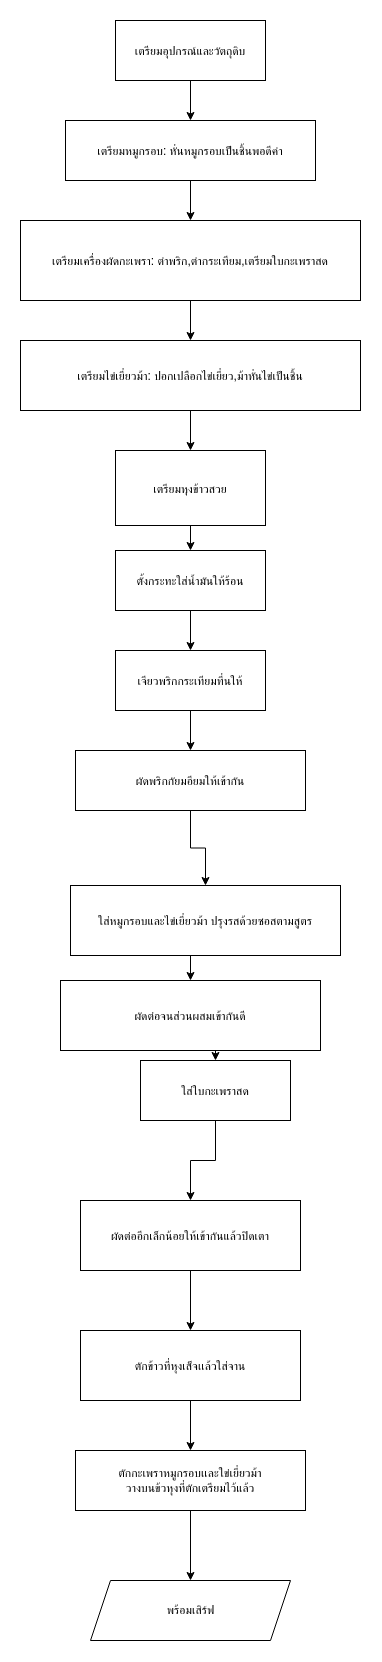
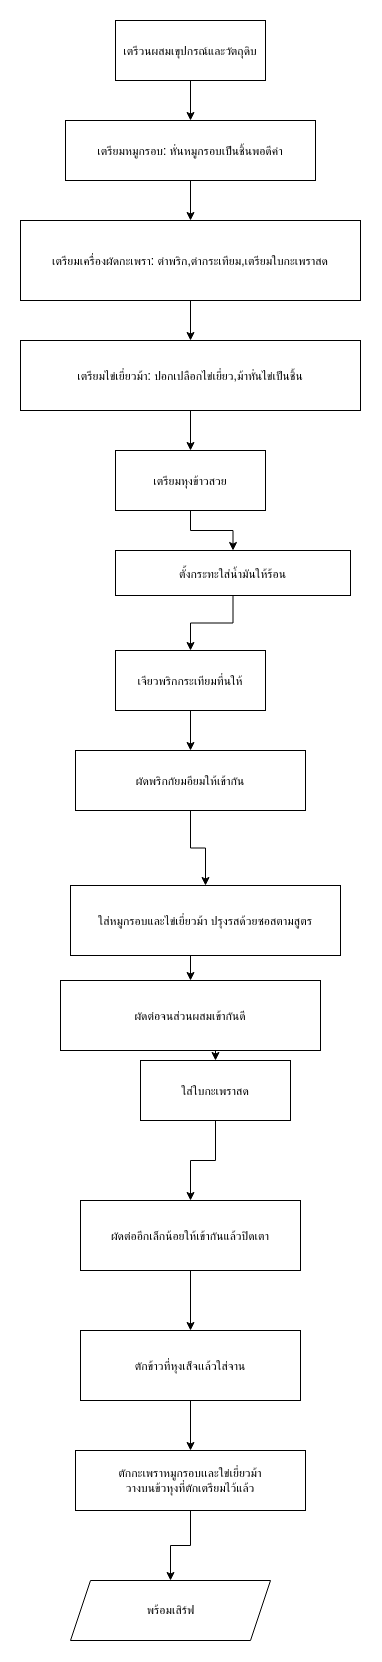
- <mxCell id="2" value="เตรียมอุปกรณ์และวัตถุดิบ" style="whiteSpace:wrap;html:1;strokeWidth:2;" vertex="1" parent="1"><mxGeometry x="115" y="20" width="150" height="60" as="geometry" /></mxCell>
+ <mxCell id="2" value="เตรีวนผสมเขุปกรณ์และวัตถุดิบ" style="whiteSpace:wrap;html:1;strokeWidth:2;" vertex="1" parent="1"><mxGeometry x="115" y="20" width="150" height="60" as="geometry" /></mxCell>
- <mxCell id="9" value="เตรียมหุงข้าวสวย" style="whiteSpace:wrap;html:1;strokeWidth:2;" vertex="1" parent="1"><mxGeometry x="115" y="450" width="150" height="75" as="geometry" /></mxCell>
+ <mxCell id="9" value="เตรียมหุงข้าวสวย" style="whiteSpace:wrap;html:1;strokeWidth:2;" vertex="1" parent="1"><mxGeometry x="115" y="450" width="150" height="60" as="geometry" /></mxCell>
- <mxCell id="11" value="ตั้งกระทะใส่น้ำมันให้ร้อน" style="whiteSpace:wrap;html:1;strokeWidth:2;" vertex="1" parent="1"><mxGeometry x="115" y="550" width="150" height="60" as="geometry" /></mxCell>
+ <mxCell id="11" value="ตั้งกระทะใส่น้ำมันให้ร้อน" style="whiteSpace:wrap;html:1;strokeWidth:2;" vertex="1" parent="1"><mxGeometry x="115" y="550" width="235" height="45" as="geometry" /></mxCell>
- <mxCell id="26" value="พร้อมเสิร์ฟ" style="shape=parallelogram;perimeter=parallelogramPerimeter;whiteSpace:wrap;html=1;fixedSize=1;" vertex="1" parent="1"><mxGeometry x="90" y="1580" width="200" height="60" as="geometry" /></mxCell>
+ <mxCell id="26" value="พร้อมเสิร์ฟ" style="shape=parallelogram;perimeter=parallelogramPerimeter;whiteSpace:wrap;html=1;fixedSize=1;" vertex="1" parent="1"><mxGeometry x="70" y="1580" width="200" height="60" as="geometry" /></mxCell>
